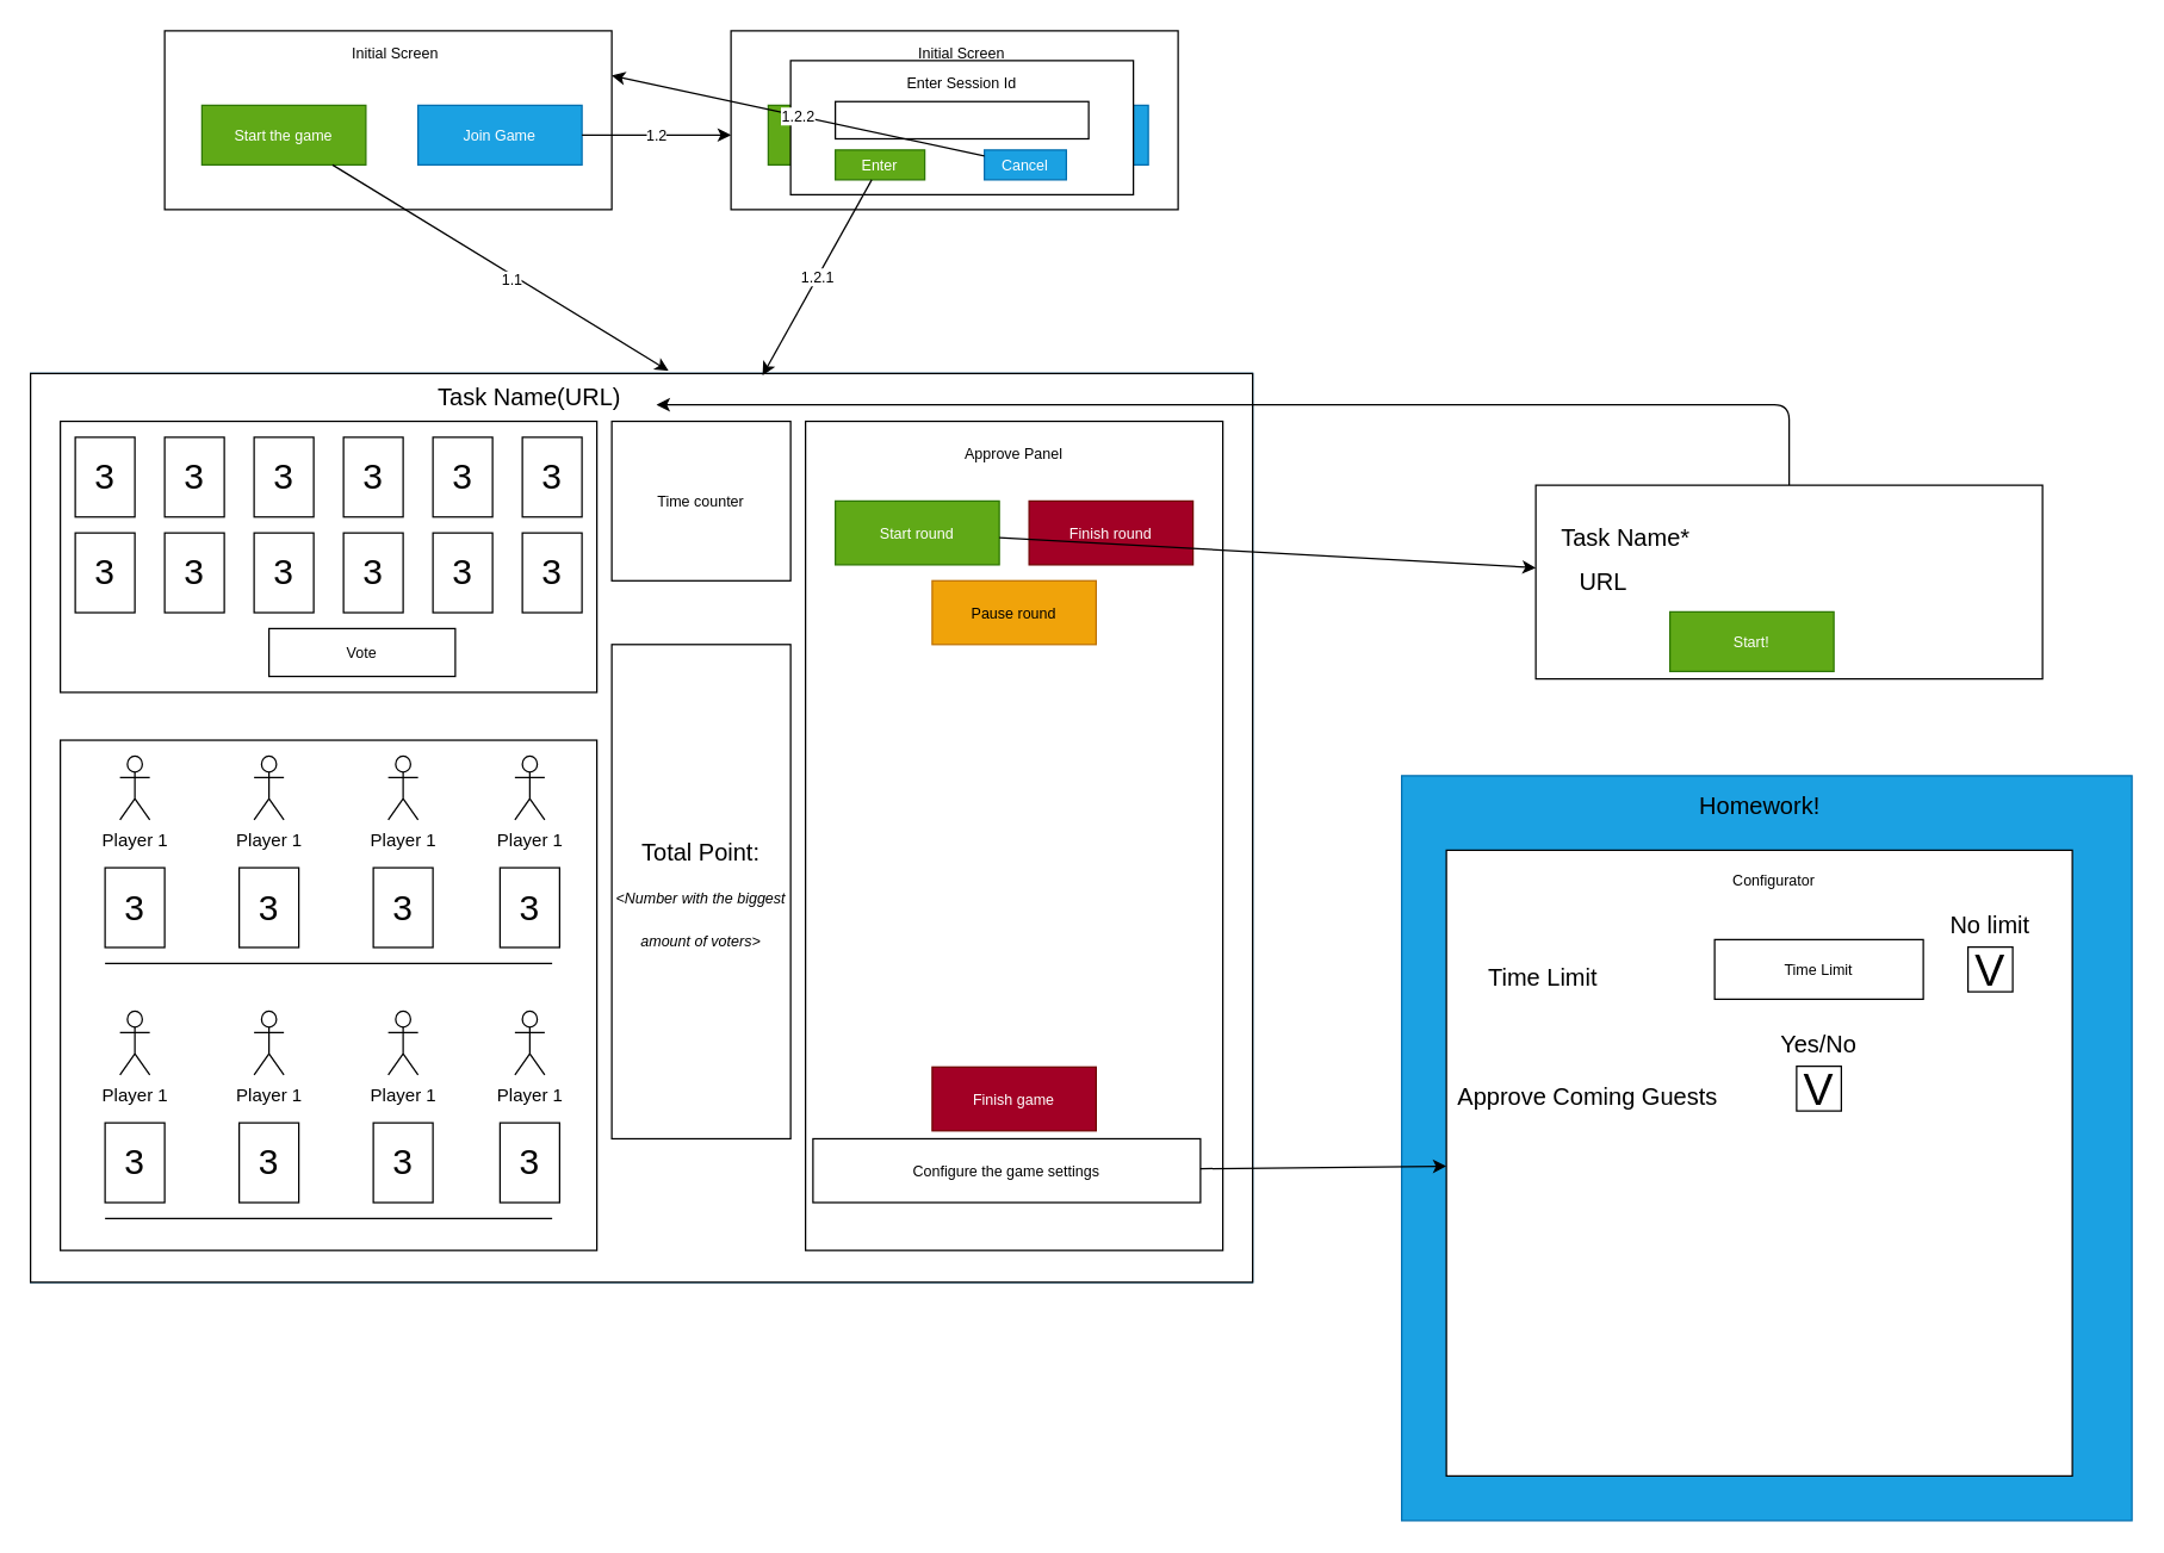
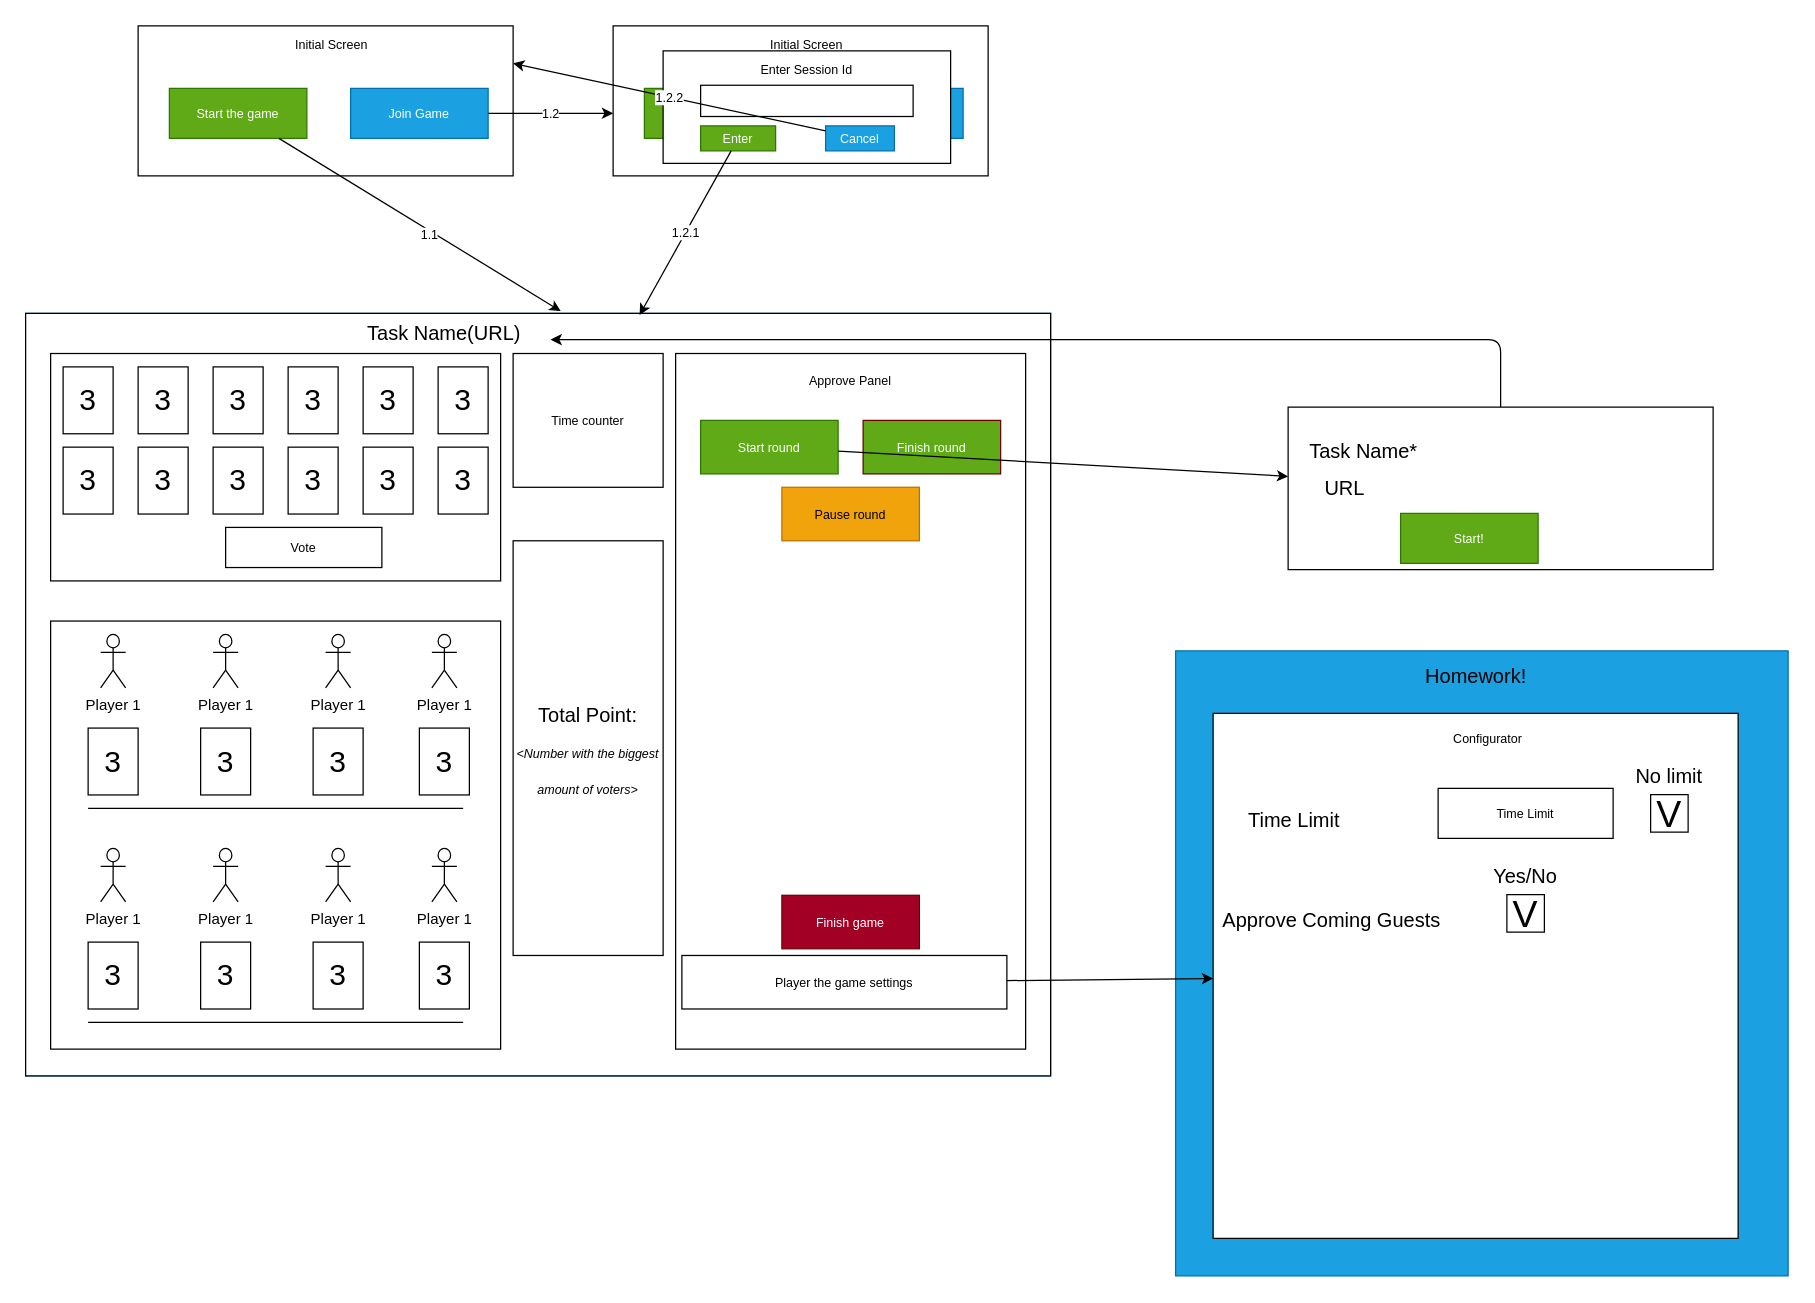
- <mxCell id="27" value="Finish round" style="rounded=0;whiteSpace=wrap;html=1;fontSize=10;fillColor=#a20025;fontColor=#ffffff;strokeColor=#6F0000;" parent="21" vertex="1"><mxGeometry x="670" y="85.614" width="110" height="42.807" as="geometry" /></mxCell>
+ <mxCell id="27" value="Finish round" style="rounded=0;whiteSpace=wrap;html=1;fontSize=10;fillColor=#60a917;fontColor=#ffffff;strokeColor=#6F0000;" parent="21" vertex="1"><mxGeometry x="670" y="85.614" width="110" height="42.807" as="geometry" /></mxCell>
- <mxCell id="29" value="Configure the game settings" style="rounded=0;whiteSpace=wrap;html=1;fontSize=10;" parent="21" vertex="1"><mxGeometry x="525" y="513.683" width="260" height="42.807" as="geometry" /></mxCell>
+ <mxCell id="29" value="Player the game settings" style="rounded=0;whiteSpace=wrap;html=1;fontSize=10;" parent="21" vertex="1"><mxGeometry x="525" y="513.683" width="260" height="42.807" as="geometry" /></mxCell>
